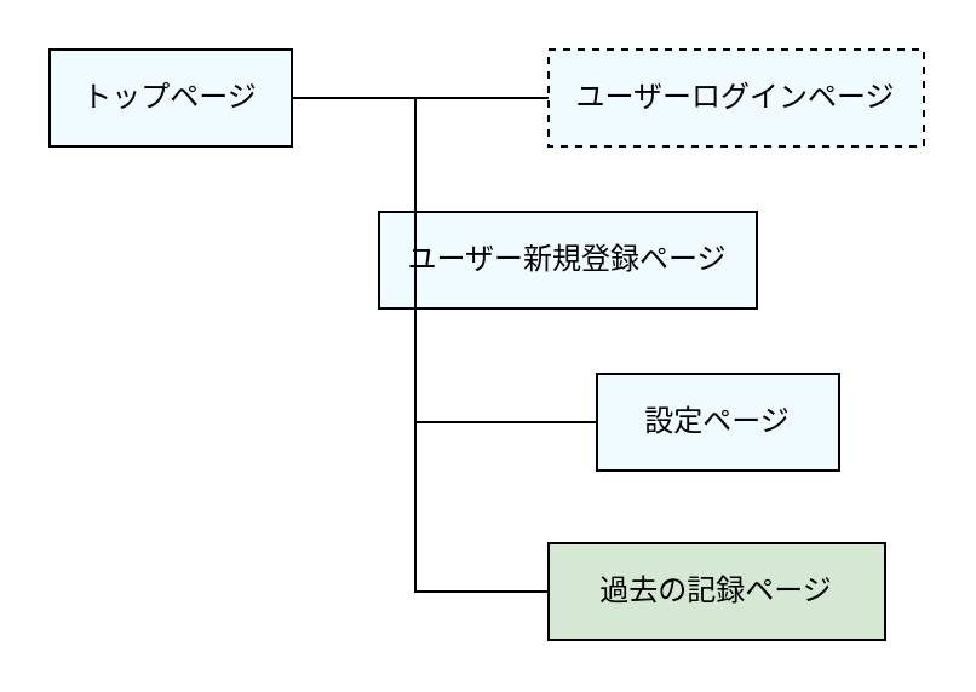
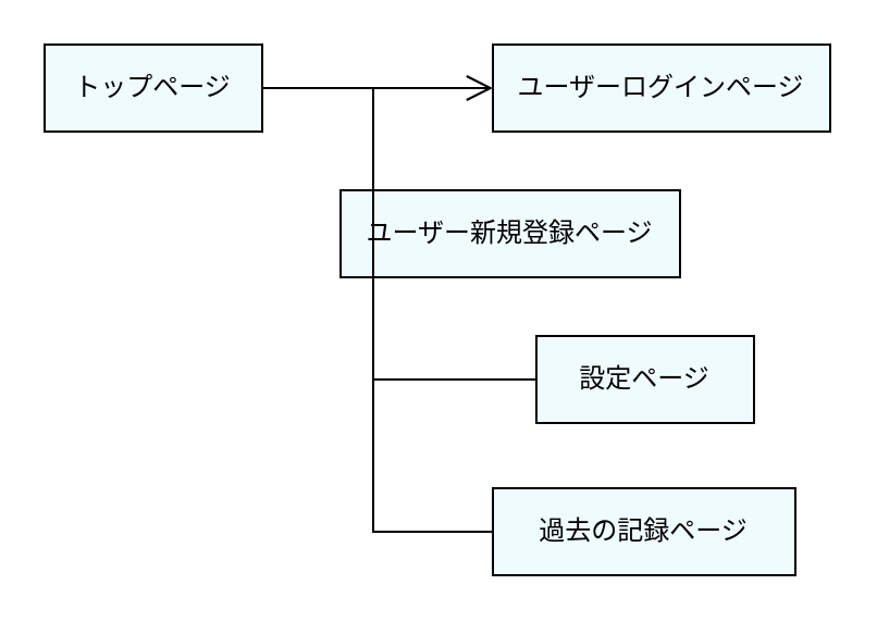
- <mxCell id="2" style="edgeStyle=none;html=1;exitX=1;exitY=0.5;exitDx=0;exitDy=0;entryX=0;entryY=0.5;entryDx=0;entryDy=0;strokeColor=#000000;fontColor=#000000;startArrow=none;startFill=0;endArrow=none;endFill=0;startSize=10;endSize=10;sourcePerimeterSpacing=10;targetPerimeterSpacing=10;fillColor=#F0FBFF;" parent="1" source="3" target="4" edge="1"><mxGeometry relative="1" as="geometry" /></mxCell>
+ <mxCell id="2" style="edgeStyle=none;html=1;exitX=1;exitY=0.5;exitDx=0;exitDy=0;entryX=0;entryY=0.5;entryDx=0;entryDy=0;strokeColor=#000000;fontColor=#000000;startArrow=none;startFill=0;endArrow=open;endFill=0;startSize=10;endSize=10;sourcePerimeterSpacing=10;targetPerimeterSpacing=10;fillColor=#F0FBFF;" parent="1" source="3" target="4" edge="1"><mxGeometry relative="1" as="geometry" /></mxCell>
- <mxCell id="4" value="&lt;font color=&quot;#000000&quot;&gt;ユーザーログインページ&lt;/font&gt;" style="whiteSpace=wrap;html=1;align=center;fillColor=#F0FBFF;strokeColor=#000000;dashed=1;" parent="1" vertex="1"><mxGeometry x="226" y="20" width="155" height="40" as="geometry" /></mxCell>
+ <mxCell id="4" value="&lt;font color=&quot;#000000&quot;&gt;ユーザーログインページ&lt;/font&gt;" style="whiteSpace=wrap;html=1;align=center;fillColor=#F0FBFF;strokeColor=#000000;" parent="1" vertex="1"><mxGeometry x="226" y="20" width="155" height="40" as="geometry" /></mxCell>
- <mxCell id="10" value="&lt;font color=&quot;#000000&quot;&gt;過去の記録ページ&lt;/font&gt;" style="whiteSpace=wrap;html=1;align=center;fillColor=#d5e8d4;strokeColor=#000000;" vertex="1" parent="1"><mxGeometry x="226" y="224" width="139" height="40" as="geometry" /></mxCell>
+ <mxCell id="10" value="&lt;font color=&quot;#000000&quot;&gt;過去の記録ページ&lt;/font&gt;" style="whiteSpace=wrap;html=1;align=center;fillColor=#F0FBFF;strokeColor=#000000;" vertex="1" parent="1"><mxGeometry x="226" y="224" width="139" height="40" as="geometry" /></mxCell>
